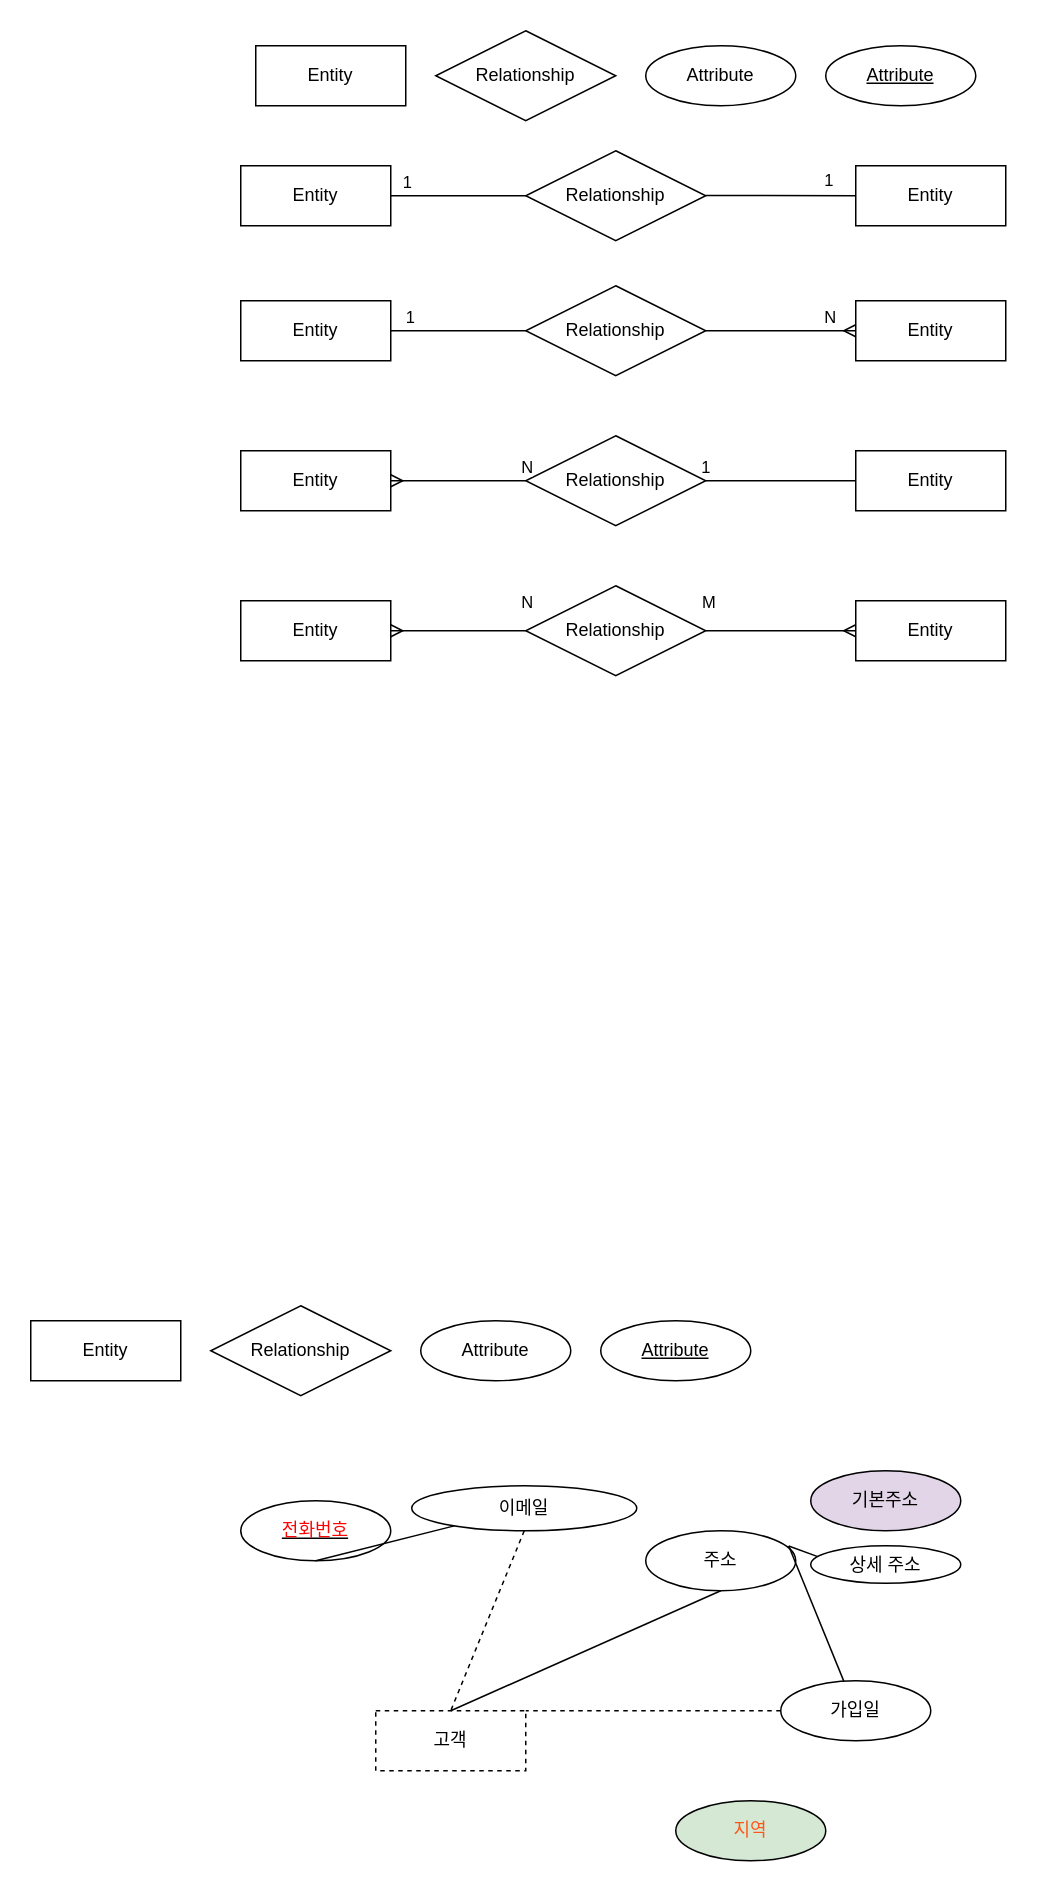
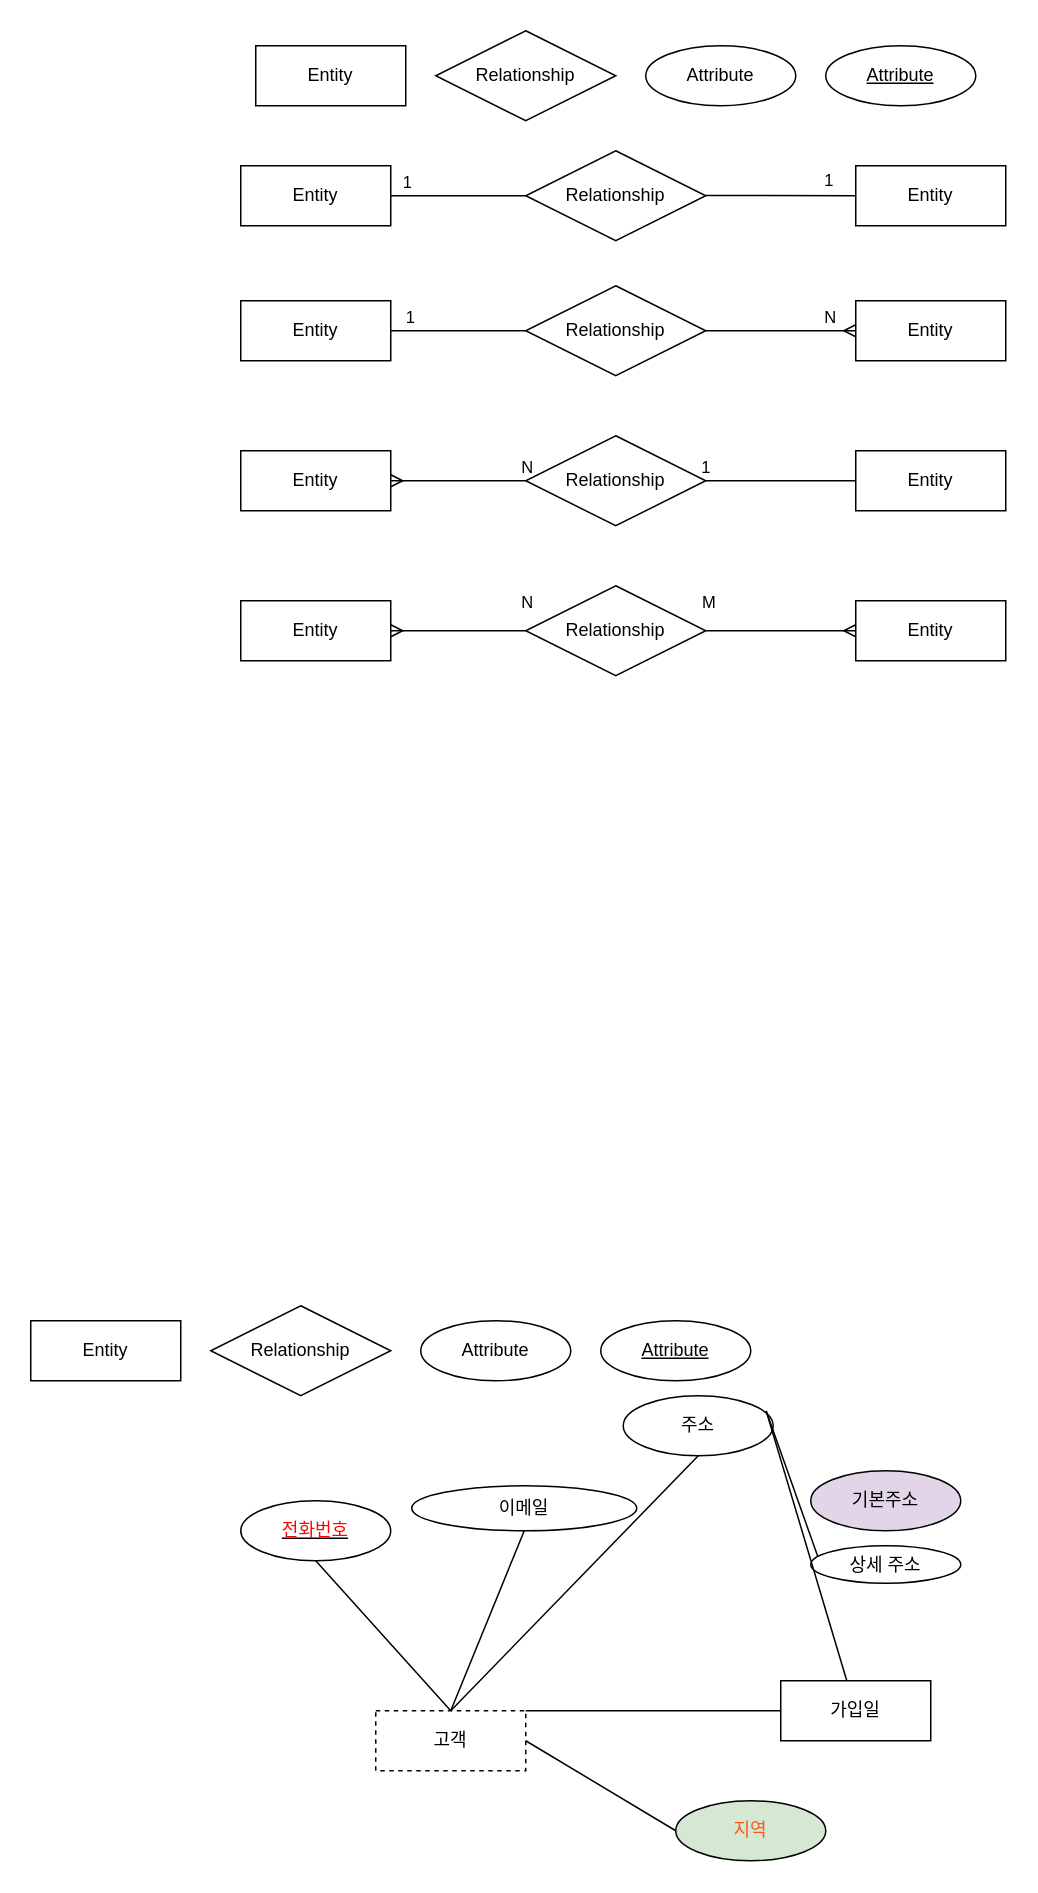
- <mxCell id="42" value="" style="endArrow=none;html=1;rounded=0;exitX=0.5;exitY=1;exitDx=0;exitDy=0;" edge="1" parent="1" source="39" target="40"><mxGeometry relative="1" as="geometry"><mxPoint x="420" y="1170" as="sourcePoint" /><mxPoint x="580" y="1170" as="targetPoint" /></mxGeometry></mxCell>
+ <mxCell id="42" value="" style="endArrow=none;html=1;rounded=0;exitX=0.5;exitY=1;exitDx=0;exitDy=0;entryX=0.5;entryY=0;entryDx=0;entryDy=0;" edge="1" parent="1" source="39" target="38"><mxGeometry relative="1" as="geometry"><mxPoint x="420" y="1170" as="sourcePoint" /><mxPoint x="580" y="1170" as="targetPoint" /></mxGeometry></mxCell>
- <mxCell id="41" value="주소" style="ellipse;whiteSpace=wrap;html=1;align=center;" vertex="1" parent="1"><mxGeometry x="430" y="1020" width="100" height="40" as="geometry" /></mxCell>
+ <mxCell id="41" value="주소" style="ellipse;whiteSpace=wrap;html=1;align=center;" vertex="1" parent="1"><mxGeometry x="415" y="930" width="100" height="40" as="geometry" /></mxCell>
- <mxCell id="43" value="" style="endArrow=none;html=1;rounded=0;exitX=0.5;exitY=1;exitDx=0;exitDy=0;entryX=0.5;entryY=0;entryDx=0;entryDy=0;dashed=1;" edge="1" parent="1" source="40" target="38"><mxGeometry relative="1" as="geometry"><mxPoint x="420" y="1170" as="sourcePoint" /><mxPoint x="580" y="1170" as="targetPoint" /></mxGeometry></mxCell>
+ <mxCell id="43" value="" style="endArrow=none;html=1;rounded=0;exitX=0.5;exitY=1;exitDx=0;exitDy=0;entryX=0.5;entryY=0;entryDx=0;entryDy=0;" edge="1" parent="1" source="40" target="38"><mxGeometry relative="1" as="geometry"><mxPoint x="420" y="1170" as="sourcePoint" /><mxPoint x="580" y="1170" as="targetPoint" /></mxGeometry></mxCell>
- <mxCell id="47" value="" style="endArrow=none;html=1;rounded=0;exitX=0;exitY=0.5;exitDx=0;exitDy=0;entryX=1;entryY=0;entryDx=0;entryDy=0;dashed=1;" edge="1" parent="1" source="45" target="38"><mxGeometry relative="1" as="geometry"><mxPoint x="420" y="1170" as="sourcePoint" /><mxPoint x="580" y="1170" as="targetPoint" /></mxGeometry></mxCell>
+ <mxCell id="47" value="" style="endArrow=none;html=1;rounded=0;exitX=0;exitY=0.5;exitDx=0;exitDy=0;entryX=1;entryY=0;entryDx=0;entryDy=0;" edge="1" parent="1" source="45" target="38"><mxGeometry relative="1" as="geometry"><mxPoint x="420" y="1170" as="sourcePoint" /><mxPoint x="580" y="1170" as="targetPoint" /></mxGeometry></mxCell>
- <mxCell id="45" value="가입일" style="ellipse;whiteSpace=wrap;html=1;align=center;" vertex="1" parent="1"><mxGeometry x="520" y="1120" width="100" height="40" as="geometry" /></mxCell>
+ <mxCell id="45" value="가입일" style="whiteSpace=wrap;html=1;align=center;rounded=0;" vertex="1" parent="1"><mxGeometry x="520" y="1120" width="100" height="40" as="geometry" /></mxCell>
+ <mxCell id="48" value="" style="endArrow=none;html=1;rounded=0;entryX=1;entryY=0.5;entryDx=0;entryDy=0;exitX=0;exitY=0.5;exitDx=0;exitDy=0;" edge="1" parent="1" source="46" target="38"><mxGeometry relative="1" as="geometry"><mxPoint x="450" y="1280" as="sourcePoint" /><mxPoint x="580" y="1170" as="targetPoint" /></mxGeometry></mxCell>
